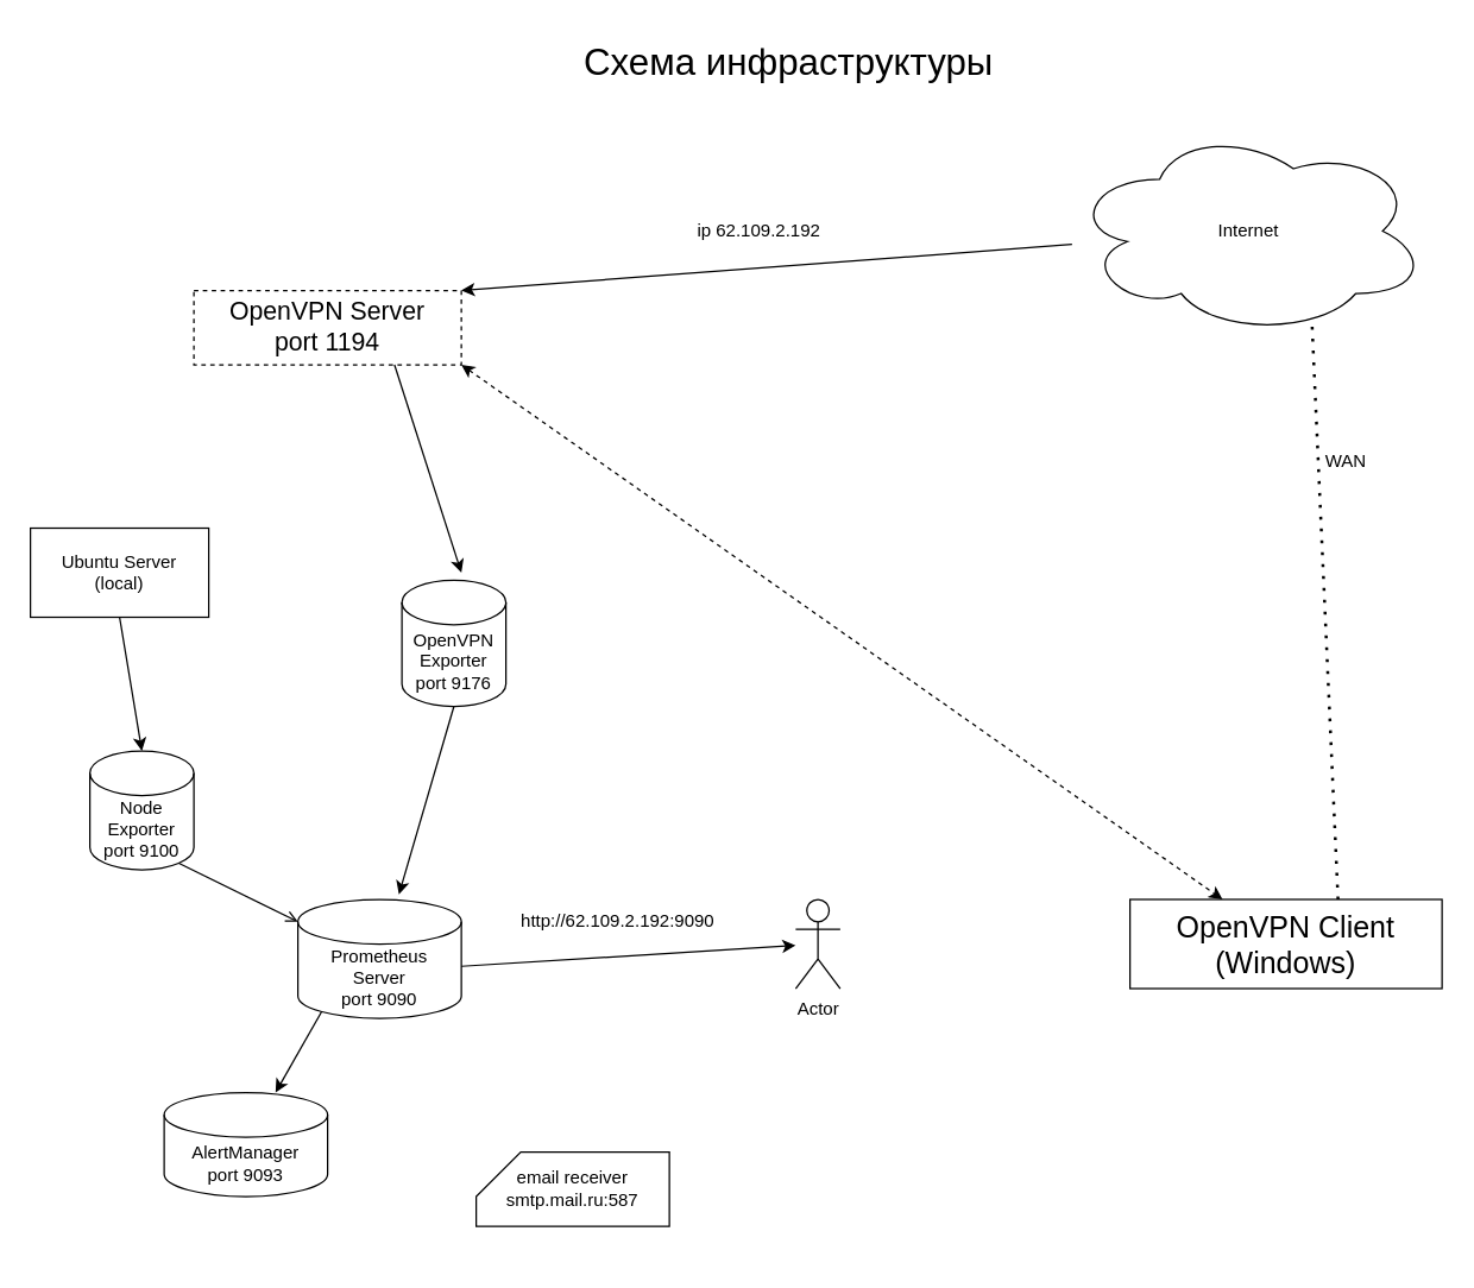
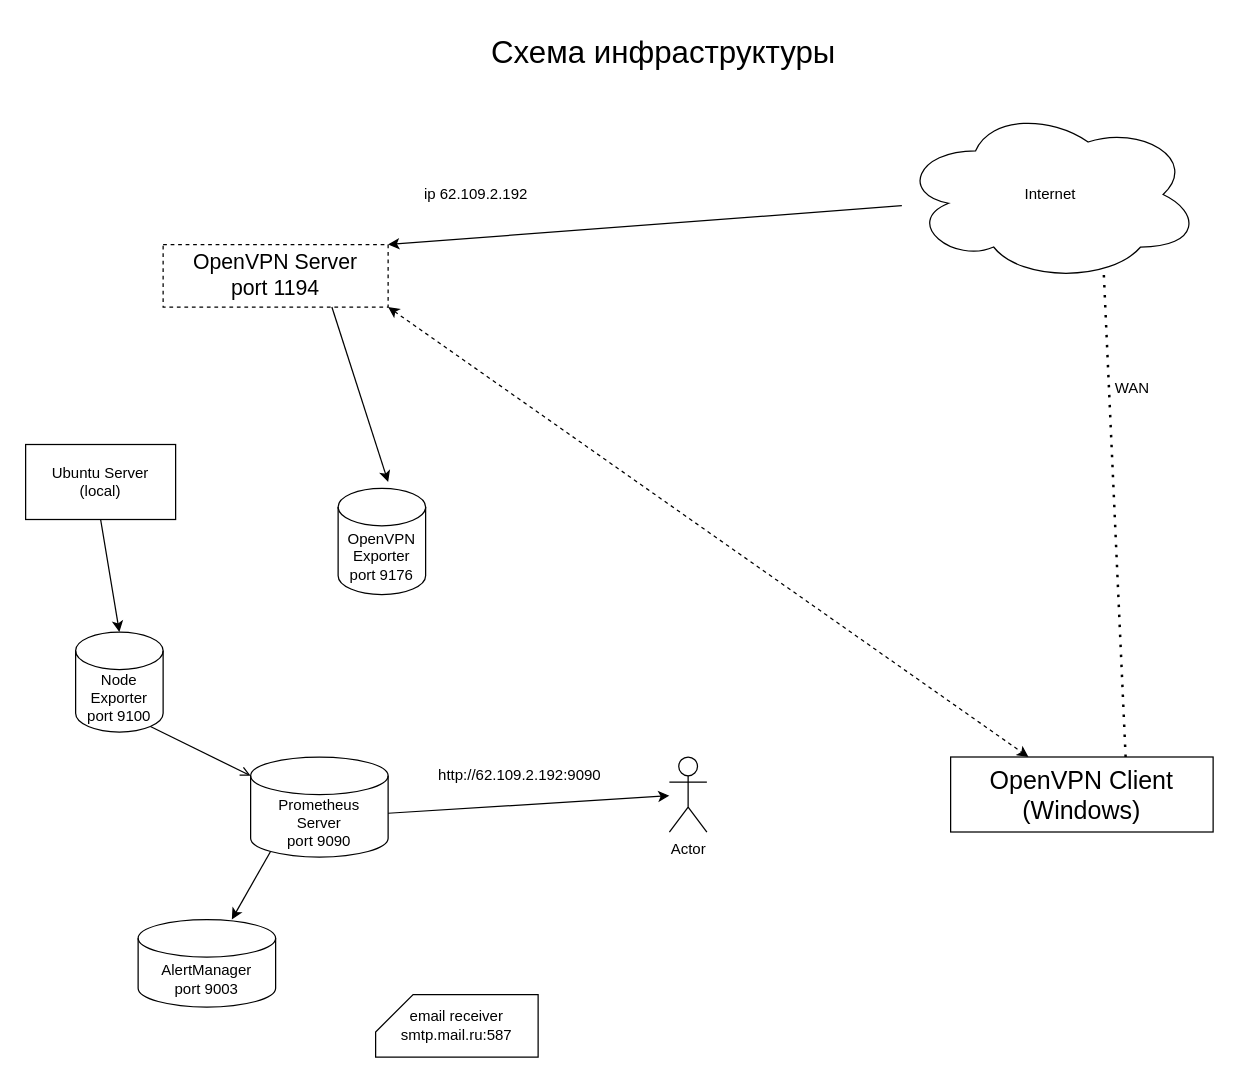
- <mxCell id="4" value="ip&amp;nbsp;62.109.2.192" style="text;html=1;align=center;verticalAlign=middle;resizable=0;points=[];autosize=1;strokeColor=none;fillColor=none;" parent="1" vertex="1"><mxGeometry x="455" y="140" width="110" height="30" as="geometry" /></mxCell>
+ <mxCell id="4" value="ip&amp;nbsp;62.109.2.192" style="text;html=1;align=center;verticalAlign=middle;resizable=0;points=[];autosize=1;strokeColor=none;fillColor=none;" parent="1" vertex="1"><mxGeometry x="325" y="140" width="110" height="30" as="geometry" /></mxCell>
- <mxCell id="19" value="" style="endArrow=classic;html=1;rounded=0;exitX=0.5;exitY=1;exitDx=0;exitDy=0;exitPerimeter=0;entryX=0.618;entryY=-0.043;entryDx=0;entryDy=0;entryPerimeter=0;" parent="1" source="12" target="10" edge="1"><mxGeometry width="50" height="50" relative="1" as="geometry"><mxPoint x="520" y="575" as="sourcePoint" /><mxPoint x="570" y="525" as="targetPoint" /></mxGeometry></mxCell>
- <mxCell id="13" value="AlertManager&lt;br&gt;port 9093" style="shape=cylinder3;whiteSpace=wrap;html=1;boundedLbl=1;backgroundOutline=1;size=15;" parent="1" vertex="1"><mxGeometry x="110" y="735" width="110" height="70" as="geometry" /></mxCell>
+ <mxCell id="13" value="AlertManager&lt;br&gt;port 9003" style="shape=cylinder3;whiteSpace=wrap;html=1;boundedLbl=1;backgroundOutline=1;size=15;" parent="1" vertex="1"><mxGeometry x="110" y="735" width="110" height="70" as="geometry" /></mxCell>
- <mxCell id="21" value="email receiver&lt;br&gt;smtp.mail.ru:587" style="shape=card;whiteSpace=wrap;html=1;" parent="1" vertex="1"><mxGeometry x="320" y="775" width="130" height="50" as="geometry" /></mxCell>
+ <mxCell id="21" value="email receiver&lt;br&gt;smtp.mail.ru:587" style="shape=card;whiteSpace=wrap;html=1;" parent="1" vertex="1"><mxGeometry x="300" y="795" width="130" height="50" as="geometry" /></mxCell>
